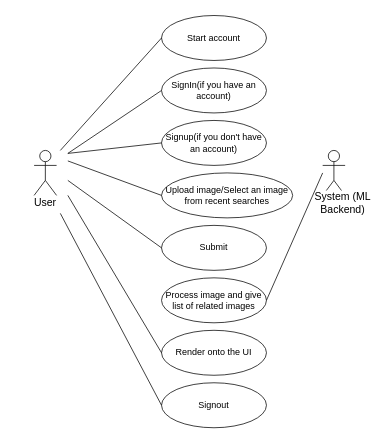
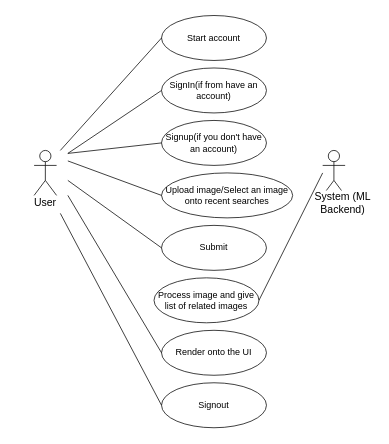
- <mxCell id="16" value="SignIn(if you have an account)" style="ellipse;whiteSpace=wrap;html=1;" parent="1" vertex="1"><mxGeometry x="215" y="90" width="140" height="60" as="geometry" /></mxCell>
+ <mxCell id="16" value="SignIn(if from have an account)" style="ellipse;whiteSpace=wrap;html=1;" parent="1" vertex="1"><mxGeometry x="215" y="90" width="140" height="60" as="geometry" /></mxCell>
- <mxCell id="4" value="Upload image/Select an image from recent searches" style="ellipse;whiteSpace=wrap;html=1;" parent="1" vertex="1"><mxGeometry x="215" y="230" width="175" height="60" as="geometry" /></mxCell>
+ <mxCell id="4" value="Upload image/Select an image onto recent searches" style="ellipse;whiteSpace=wrap;html=1;" parent="1" vertex="1"><mxGeometry x="215" y="230" width="175" height="60" as="geometry" /></mxCell>
- <mxCell id="6" value="Process image and give list of related images" style="ellipse;whiteSpace=wrap;html=1;" parent="1" vertex="1"><mxGeometry x="215" y="370" width="140" height="60" as="geometry" /></mxCell>
+ <mxCell id="6" value="Process image and give list of related images" style="ellipse;whiteSpace=wrap;html=1;" parent="1" vertex="1"><mxGeometry x="205" y="370" width="140" height="60" as="geometry" /></mxCell>
